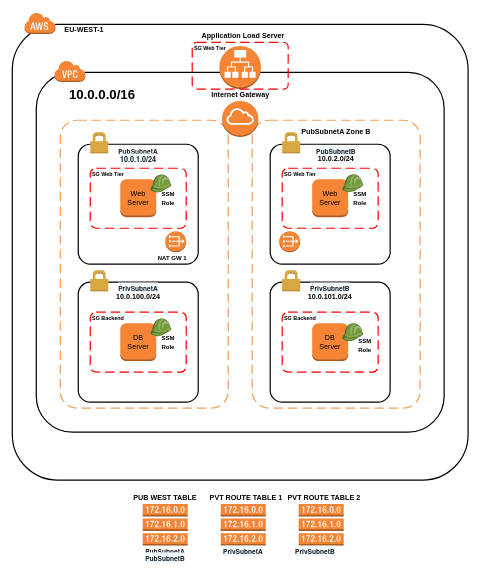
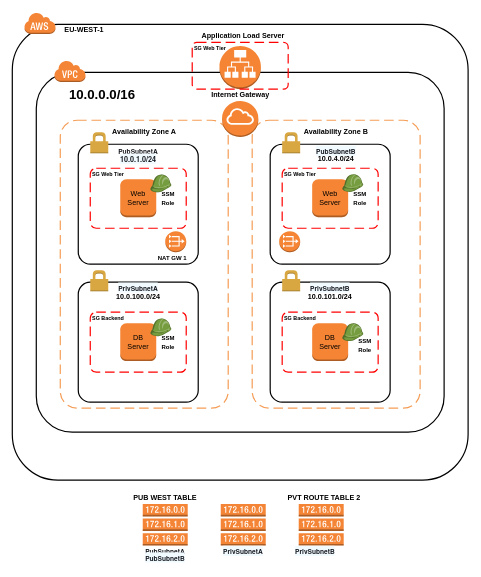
+ <mxCell id="30" value="&lt;b&gt;&lt;font style=&quot;font-size: 12px&quot;&gt;Availability Zone A&lt;/font&gt;&lt;/b&gt;" style="text;html=1;strokeColor=none;fillColor=none;align=center;verticalAlign=middle;whiteSpace=wrap;rounded=0;" parent="1" vertex="1"><mxGeometry x="180" y="210" width="120" height="20" as="geometry" /></mxCell>
- <mxCell id="31" value="&lt;b&gt;PubSubnetA Zone B&lt;/b&gt;" style="text;html=1;strokeColor=none;fillColor=none;align=center;verticalAlign=middle;whiteSpace=wrap;rounded=0;" parent="1" vertex="1"><mxGeometry x="500" y="210" width="120" height="20" as="geometry" /></mxCell>
+ <mxCell id="31" value="&lt;b&gt;Availability Zone B&lt;/b&gt;" style="text;html=1;strokeColor=none;fillColor=none;align=center;verticalAlign=middle;whiteSpace=wrap;rounded=0;" parent="1" vertex="1"><mxGeometry x="500" y="210" width="120" height="20" as="geometry" /></mxCell>
- <mxCell id="34" value="&lt;b&gt;&lt;font style=&quot;font-size: 12px&quot;&gt;10.0.2.0&lt;/font&gt;/24&lt;/b&gt;" style="text;html=1;strokeColor=none;fillColor=none;align=center;verticalAlign=middle;whiteSpace=wrap;rounded=0;" parent="1" vertex="1"><mxGeometry x="540" y="255" width="40" height="20" as="geometry" /></mxCell>
+ <mxCell id="34" value="&lt;b&gt;&lt;font style=&quot;font-size: 12px&quot;&gt;10.0.4.0&lt;/font&gt;/24&lt;/b&gt;" style="text;html=1;strokeColor=none;fillColor=none;align=center;verticalAlign=middle;whiteSpace=wrap;rounded=0;" parent="1" vertex="1"><mxGeometry x="540" y="255" width="40" height="20" as="geometry" /></mxCell>
- <mxCell id="54" value="&lt;b&gt;PVT ROUTE TABLE 1&lt;br&gt;&lt;/b&gt;" style="text;html=1;strokeColor=none;fillColor=none;align=center;verticalAlign=middle;whiteSpace=wrap;rounded=0;" parent="1" vertex="1"><mxGeometry x="345.07" y="820" width="130" height="20" as="geometry" /></mxCell>
